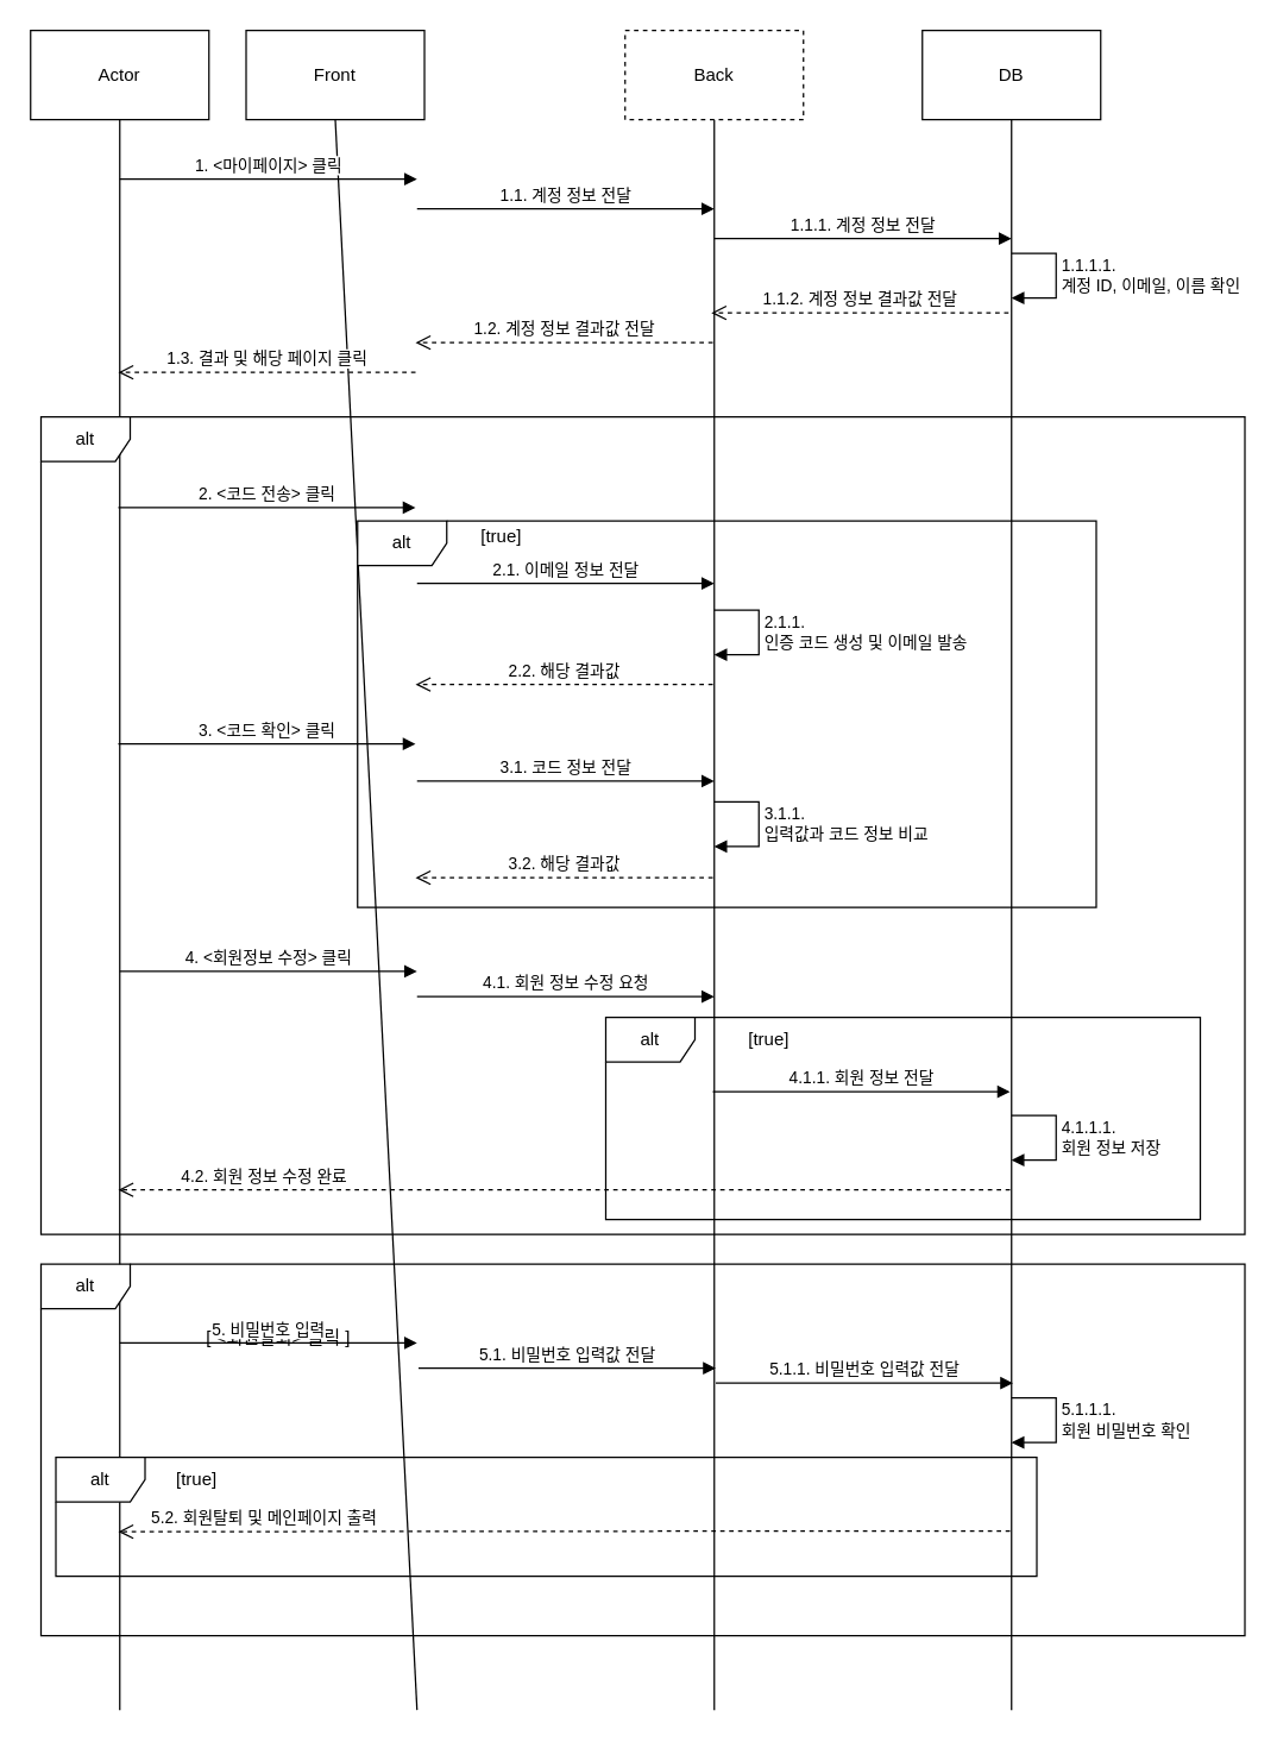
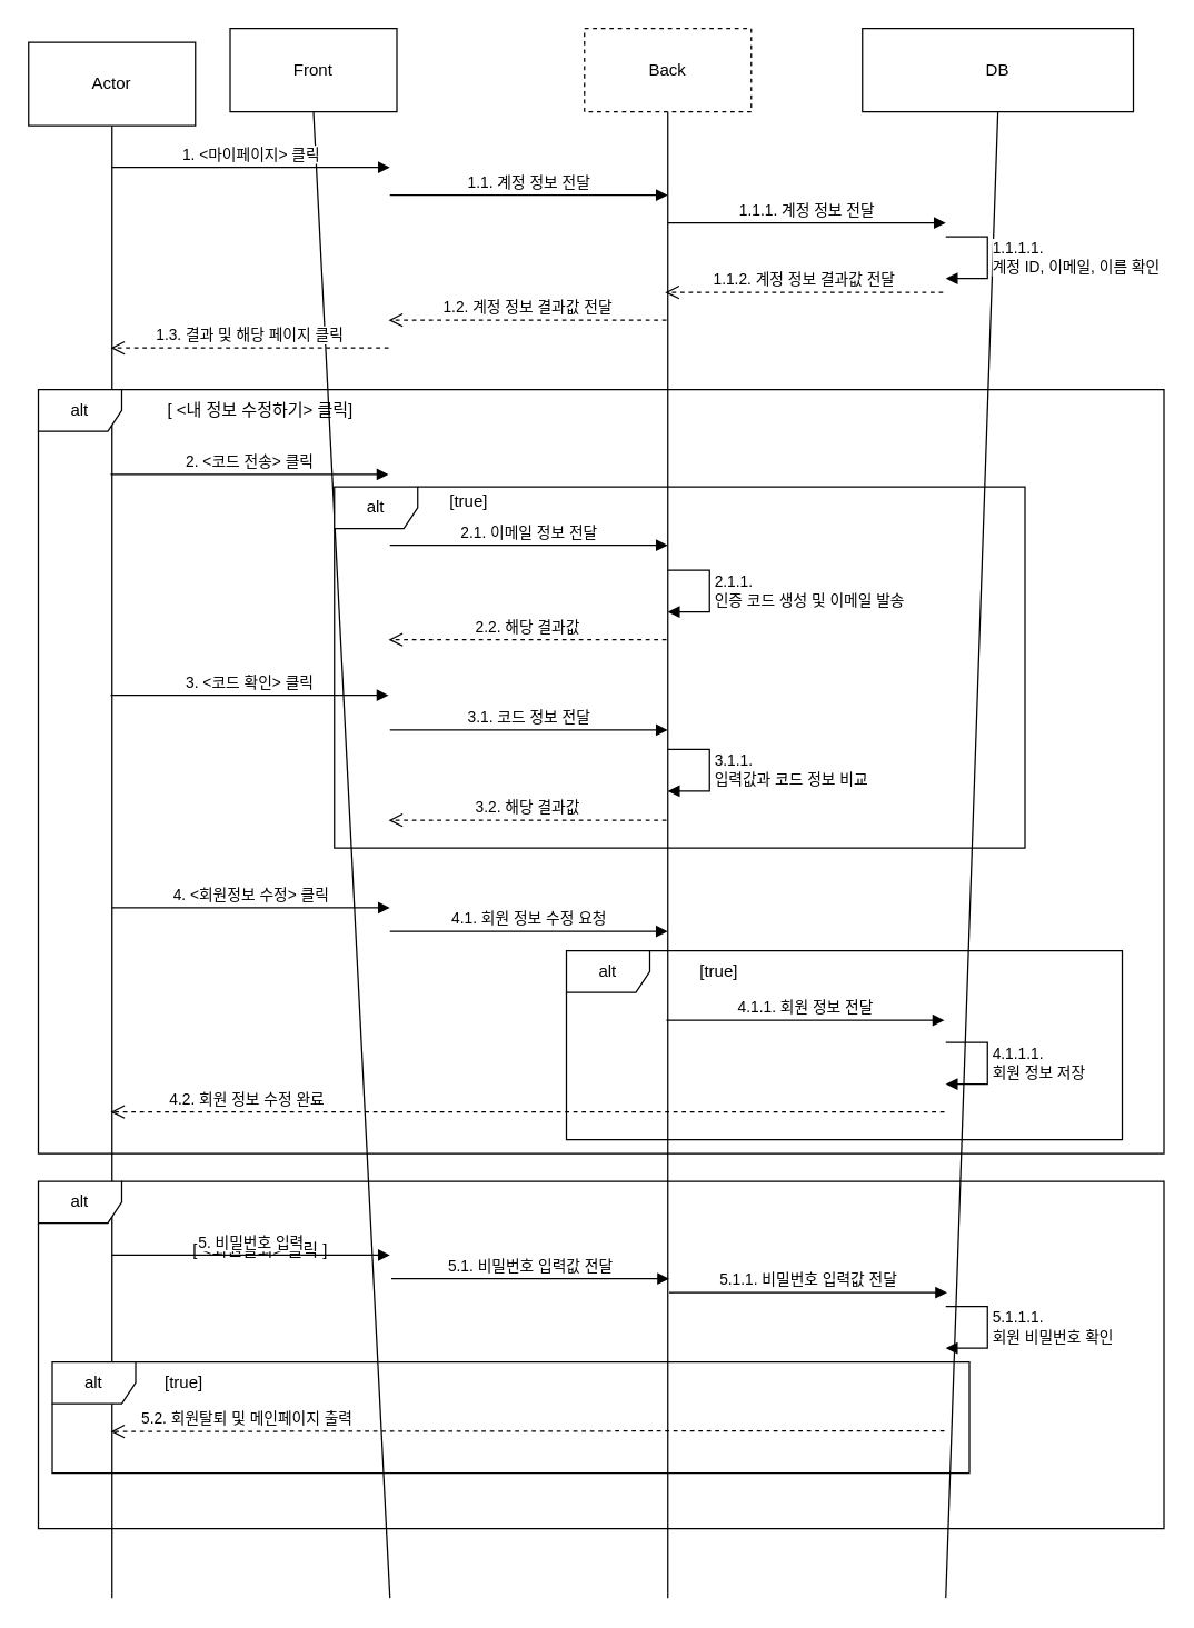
- <mxCell id="2" value="Actor" style="rounded=0;whiteSpace=wrap;html=1;" vertex="1" parent="1"><mxGeometry x="20" y="20" width="120" height="60" as="geometry" /></mxCell>
+ <mxCell id="2" value="Actor" style="rounded=0;whiteSpace=wrap;html=1;" vertex="1" parent="1"><mxGeometry x="20" y="30" width="120" height="60" as="geometry" /></mxCell>
- <mxCell id="5" value="DB" style="rounded=0;whiteSpace=wrap;html=1;" vertex="1" parent="1"><mxGeometry x="620" y="20" width="120" height="60" as="geometry" /></mxCell>
+ <mxCell id="5" value="DB" style="rounded=0;whiteSpace=wrap;html=1;" vertex="1" parent="1"><mxGeometry x="620" y="20" width="195" height="60" as="geometry" /></mxCell>
+ <mxCell id="19" value="[ &amp;lt;내 정보 수정하기&amp;gt; 클릭]" style="text;html=1;strokeColor=none;fillColor=none;align=center;verticalAlign=middle;whiteSpace=wrap;rounded=0;" vertex="1" parent="1"><mxGeometry x="107" y="280" width="160" height="30" as="geometry" /></mxCell>
